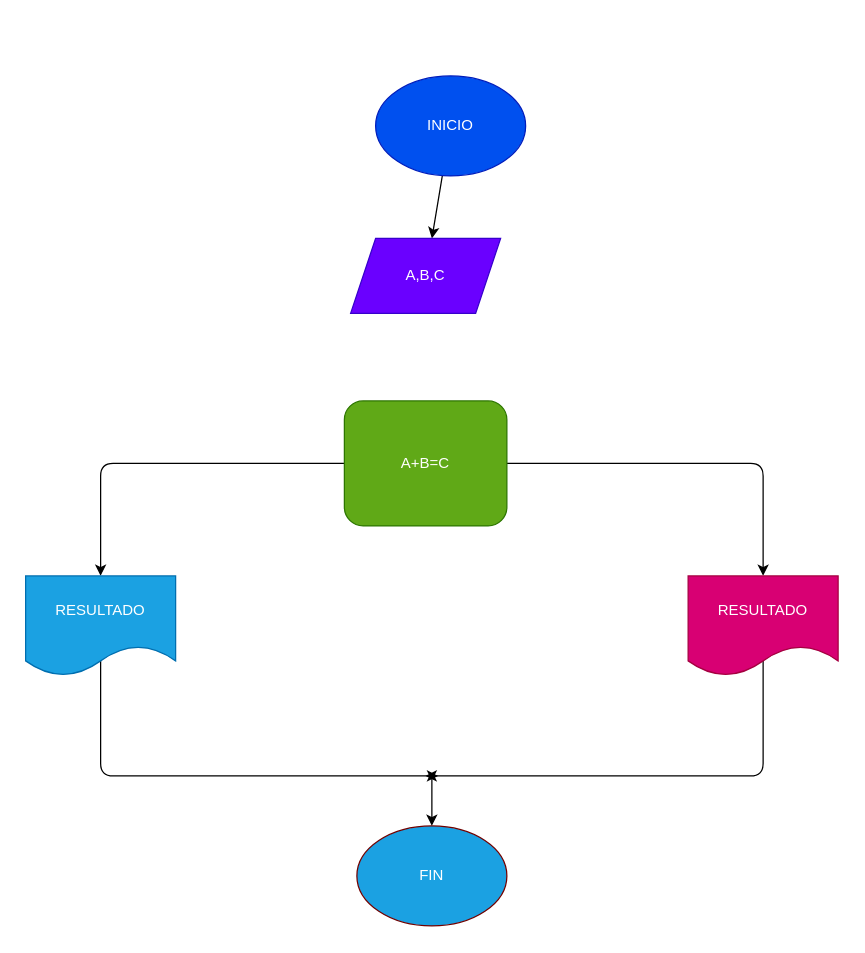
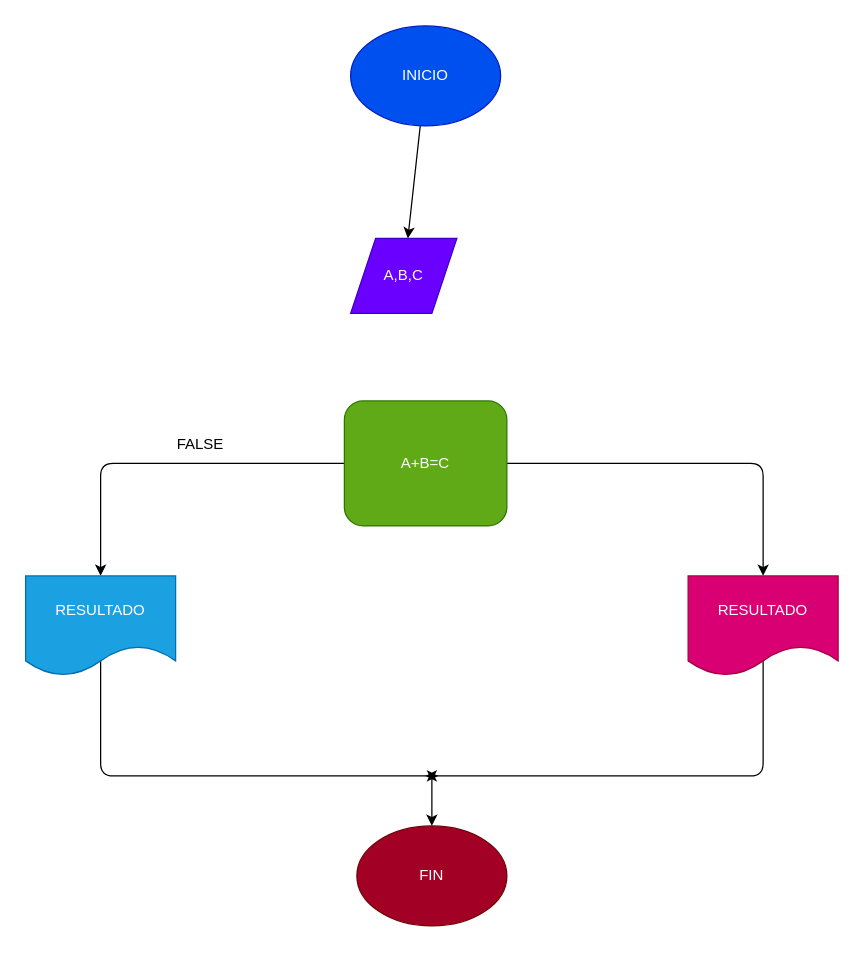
- <mxCell id="3" value="INICIO" style="ellipse;whiteSpace=wrap;html=1;fillColor=#0050ef;strokeColor=#001DBC;fontColor=#ffffff;" vertex="1" parent="1"><mxGeometry x="300" y="60" width="120" height="80" as="geometry" /></mxCell>
+ <mxCell id="3" value="INICIO" style="ellipse;whiteSpace=wrap;html=1;fillColor=#0050ef;strokeColor=#001DBC;fontColor=#ffffff;" vertex="1" parent="1"><mxGeometry x="280" y="20" width="120" height="80" as="geometry" /></mxCell>
- <mxCell id="4" value="A,B,C" style="shape=parallelogram;perimeter=parallelogramPerimeter;whiteSpace=wrap;html=1;fixedSize=1;fillColor=#6a00ff;strokeColor=#3700CC;fontColor=#ffffff;" vertex="1" parent="1"><mxGeometry x="280" y="190" width="120" height="60" as="geometry" /></mxCell>
+ <mxCell id="4" value="A,B,C" style="shape=parallelogram;perimeter=parallelogramPerimeter;whiteSpace=wrap;html=1;fixedSize=1;fillColor=#6a00ff;strokeColor=#3700CC;fontColor=#ffffff;" vertex="1" parent="1"><mxGeometry x="280" y="190" width="85" height="60" as="geometry" /></mxCell>
+ <mxCell id="12" value="FALSE" style="text;html=1;strokeColor=none;fillColor=none;align=center;verticalAlign=middle;whiteSpace=wrap;rounded=0;fontColor=#000000;" vertex="1" parent="1"><mxGeometry x="130" y="340" width="60" height="30" as="geometry" /></mxCell>
- <mxCell id="13" value="FIN" style="ellipse;whiteSpace=wrap;html=1;fillColor=#1ba1e2;strokeColor=#6F0000;fontColor=#ffffff;" vertex="1" parent="1"><mxGeometry x="285" y="660" width="120" height="80" as="geometry" /></mxCell>
+ <mxCell id="13" value="FIN" style="ellipse;whiteSpace=wrap;html=1;fillColor=#a20025;strokeColor=#6F0000;fontColor=#ffffff;" vertex="1" parent="1"><mxGeometry x="285" y="660" width="120" height="80" as="geometry" /></mxCell>
